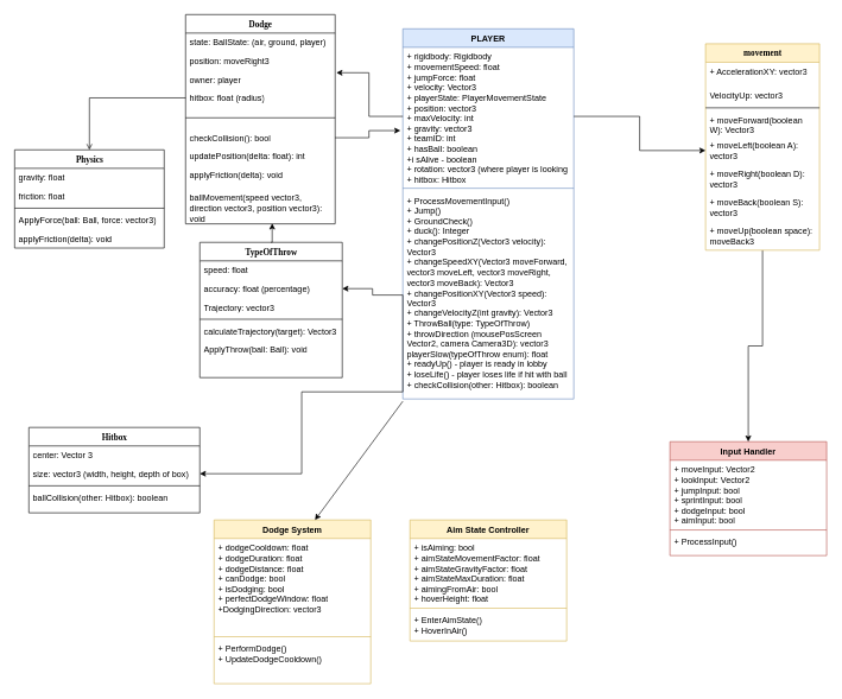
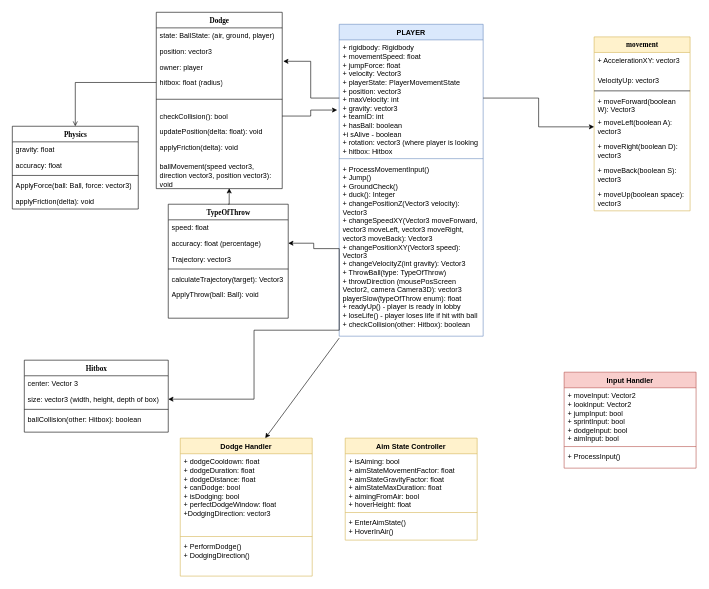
- <mxCell id="17" value="position: moveRight3" style="text;html=1;strokeColor=none;fillColor=none;align=left;verticalAlign=top;spacingLeft=4;spacingRight=4;whiteSpace=wrap;overflow=hidden;rotatable=0;points=[[0,0.5],[1,0.5]];portConstraint=eastwest;" vertex="1" parent="15"><mxGeometry y="52" width="210" height="26" as="geometry" /></mxCell>
+ <mxCell id="17" value="position: vector3" style="text;html=1;strokeColor=none;fillColor=none;align=left;verticalAlign=top;spacingLeft=4;spacingRight=4;whiteSpace=wrap;overflow=hidden;rotatable=0;points=[[0,0.5],[1,0.5]];portConstraint=eastwest;" vertex="1" parent="15"><mxGeometry y="52" width="210" height="26" as="geometry" /></mxCell>
- <mxCell id="22" value="updatePosition(delta: float): int" style="text;html=1;strokeColor=none;fillColor=none;align=left;verticalAlign=top;spacingLeft=4;spacingRight=4;whiteSpace=wrap;overflow=hidden;rotatable=0;points=[[0,0.5],[1,0.5]];portConstraint=eastwest;" vertex="1" parent="15"><mxGeometry y="186" width="210" height="26" as="geometry" /></mxCell>
+ <mxCell id="22" value="updatePosition(delta: float): void" style="text;html=1;strokeColor=none;fillColor=none;align=left;verticalAlign=top;spacingLeft=4;spacingRight=4;whiteSpace=wrap;overflow=hidden;rotatable=0;points=[[0,0.5],[1,0.5]];portConstraint=eastwest;" vertex="1" parent="15"><mxGeometry y="186" width="210" height="26" as="geometry" /></mxCell>
- <mxCell id="11" value="friction: float" style="text;html=1;strokeColor=none;fillColor=none;align=left;verticalAlign=top;spacingLeft=4;spacingRight=4;whiteSpace=wrap;overflow=hidden;rotatable=0;points=[[0,0.5],[1,0.5]];portConstraint=eastwest;" vertex="1" parent="9"><mxGeometry y="52" width="210" height="26" as="geometry" /></mxCell>
+ <mxCell id="11" value="accuracy: float" style="text;html=1;strokeColor=none;fillColor=none;align=left;verticalAlign=top;spacingLeft=4;spacingRight=4;whiteSpace=wrap;overflow=hidden;rotatable=0;points=[[0,0.5],[1,0.5]];portConstraint=eastwest;" vertex="1" parent="9"><mxGeometry y="52" width="210" height="26" as="geometry" /></mxCell>
- <mxCell id="50" value="+ moveUp(boolean space): moveBack3" style="text;html=1;strokeColor=none;fillColor=none;align=left;verticalAlign=top;spacingLeft=4;spacingRight=4;whiteSpace=wrap;overflow=hidden;rotatable=0;points=[[0,0.5],[1,0.5]];portConstraint=eastwest;" vertex="1" parent="42"><mxGeometry y="250" width="160" height="40" as="geometry" /></mxCell>
+ <mxCell id="50" value="+ moveUp(boolean space): vector3" style="text;html=1;strokeColor=none;fillColor=none;align=left;verticalAlign=top;spacingLeft=4;spacingRight=4;whiteSpace=wrap;overflow=hidden;rotatable=0;points=[[0,0.5],[1,0.5]];portConstraint=eastwest;" vertex="1" parent="42"><mxGeometry y="250" width="160" height="40" as="geometry" /></mxCell>
- <mxCell id="41" style="edgeStyle=orthogonalEdgeStyle;rounded=0;orthogonalLoop=1;jettySize=auto;html=1;exitX=0.5;exitY=1;exitDx=0;exitDy=0;" edge="1" parent="1" source="42" target="37"><mxGeometry relative="1" as="geometry" /></mxCell>
- <mxCell id="29" value="Dodge System" style="swimlane;fontStyle=1;align=center;verticalAlign=top;childLayout=stackLayout;horizontal=1;startSize=26;horizontalStack=0;resizeParent=1;resizeParentMax=0;resizeLast=0;collapsible=1;marginBottom=0;whiteSpace=wrap;html=1;fillColor=#fff2cc;strokeColor=#d6b656;" vertex="1" parent="1"><mxGeometry x="300" y="730" width="220" height="230" as="geometry" /></mxCell>
+ <mxCell id="29" value="Dodge Handler" style="swimlane;fontStyle=1;align=center;verticalAlign=top;childLayout=stackLayout;horizontal=1;startSize=26;horizontalStack=0;resizeParent=1;resizeParentMax=0;resizeLast=0;collapsible=1;marginBottom=0;whiteSpace=wrap;html=1;fillColor=#fff2cc;strokeColor=#d6b656;" vertex="1" parent="1"><mxGeometry x="300" y="730" width="220" height="230" as="geometry" /></mxCell>
- <mxCell id="32" value="+ PerformDodge()&lt;br&gt;+ UpdateDodgeCooldown()" style="text;strokeColor=none;fillColor=none;align=left;verticalAlign=top;spacingLeft=4;spacingRight=4;overflow=hidden;rotatable=0;points=[[0,0.5],[1,0.5]];portConstraint=eastwest;whiteSpace=wrap;html=1;" vertex="1" parent="29"><mxGeometry y="168" width="220" height="62" as="geometry" /></mxCell>
+ <mxCell id="32" value="+ PerformDodge()&lt;br&gt;+ DodgingDirection()" style="text;strokeColor=none;fillColor=none;align=left;verticalAlign=top;spacingLeft=4;spacingRight=4;overflow=hidden;rotatable=0;points=[[0,0.5],[1,0.5]];portConstraint=eastwest;whiteSpace=wrap;html=1;" vertex="1" parent="29"><mxGeometry y="168" width="220" height="62" as="geometry" /></mxCell>
